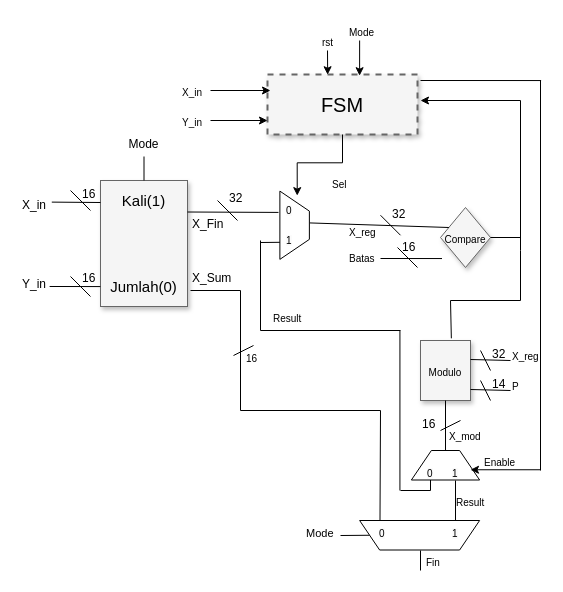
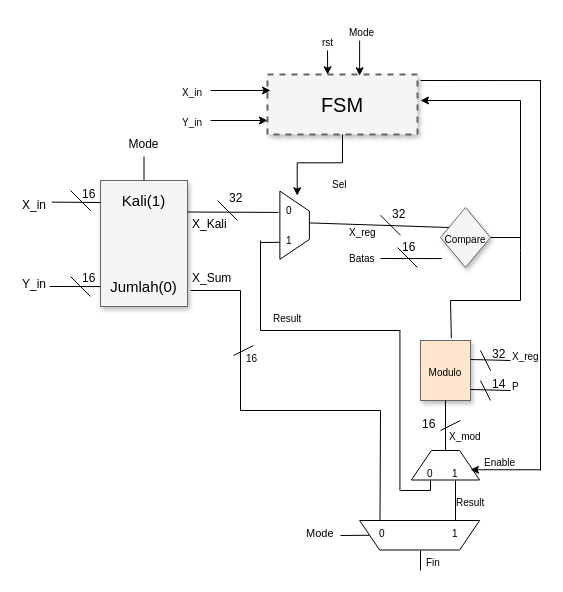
- <mxCell id="14" value="X_Fin" style="text;whiteSpace=wrap;html=1;" vertex="1" parent="1"><mxGeometry x="190" y="210" width="43" height="26" as="geometry" /></mxCell>
+ <mxCell id="14" value="X_Kali" style="text;whiteSpace=wrap;html=1;" vertex="1" parent="1"><mxGeometry x="190" y="210" width="43" height="26" as="geometry" /></mxCell>
- <mxCell id="24" value="&lt;font style=&quot;font-size: 10px;&quot;&gt;Modulo&lt;/font&gt;" style="whiteSpace=wrap;html=1;shadow=1;fontSize=18;fillColor=#f5f5f5;strokeColor=#666666;" vertex="1" parent="1"><mxGeometry x="420" y="340" width="50" height="60" as="geometry" /></mxCell>
+ <mxCell id="24" value="&lt;font style=&quot;font-size: 10px;&quot;&gt;Modulo&lt;/font&gt;" style="whiteSpace=wrap;html=1;shadow=1;fontSize=18;fillColor=#ffe6cc;strokeColor=#666666;" vertex="1" parent="1"><mxGeometry x="420" y="340" width="50" height="60" as="geometry" /></mxCell>
